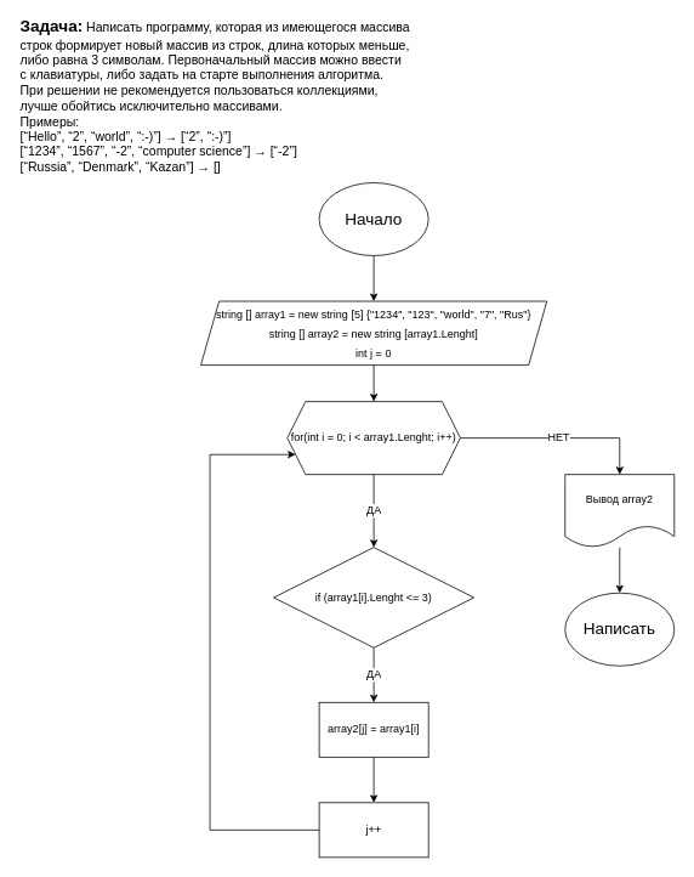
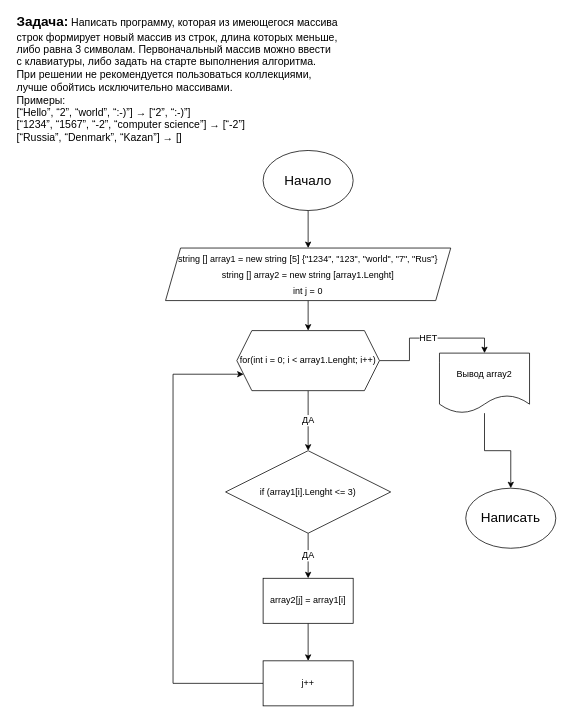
- <mxCell id="17" value="Вывод array2" style="shape=document;whiteSpace=wrap;html=1;boundedLbl=1;fontSize=12;" parent="1" vertex="1"><mxGeometry x="620" y="520" width="120" height="80" as="geometry" /></mxCell>
+ <mxCell id="17" value="Вывод array2" style="shape=document;whiteSpace=wrap;html=1;boundedLbl=1;fontSize=12;" parent="1" vertex="1"><mxGeometry x="585" y="470" width="120" height="80" as="geometry" /></mxCell>
